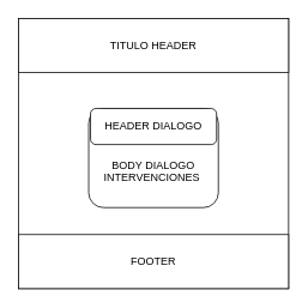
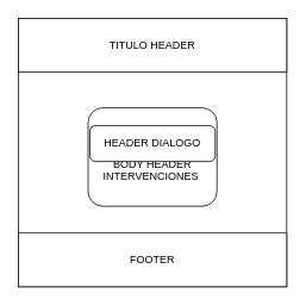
- <mxCell id="6" value="HEADER DIALOGO" style="rounded=1;whiteSpace=wrap;html=1;" vertex="1" parent="1"><mxGeometry x="100" y="120" width="140" height="40" as="geometry" /></mxCell>
+ <mxCell id="6" value="HEADER DIALOGO" style="rounded=1;whiteSpace=wrap;html=1;" vertex="1" parent="1"><mxGeometry x="100" y="140" width="140" height="40" as="geometry" /></mxCell>
- <mxCell id="5" value="&lt;br&gt;&lt;br&gt;BODY DIALOGO&lt;br&gt;INTERVENCIONES&amp;nbsp;" style="rounded=1;whiteSpace=wrap;html=1;" vertex="1" parent="1"><mxGeometry x="98" y="120" width="144" height="110" as="geometry" /></mxCell>
+ <mxCell id="5" value="&lt;br&gt;&lt;br&gt;BODY HEADER&lt;br&gt;INTERVENCIONES&amp;nbsp;" style="rounded=1;whiteSpace=wrap;html=1;" vertex="1" parent="1"><mxGeometry x="98" y="120" width="144" height="110" as="geometry" /></mxCell>
